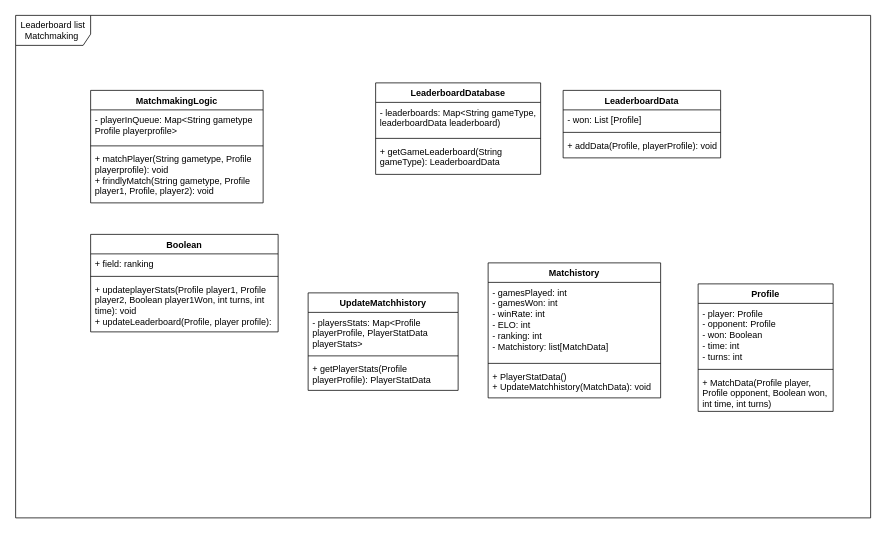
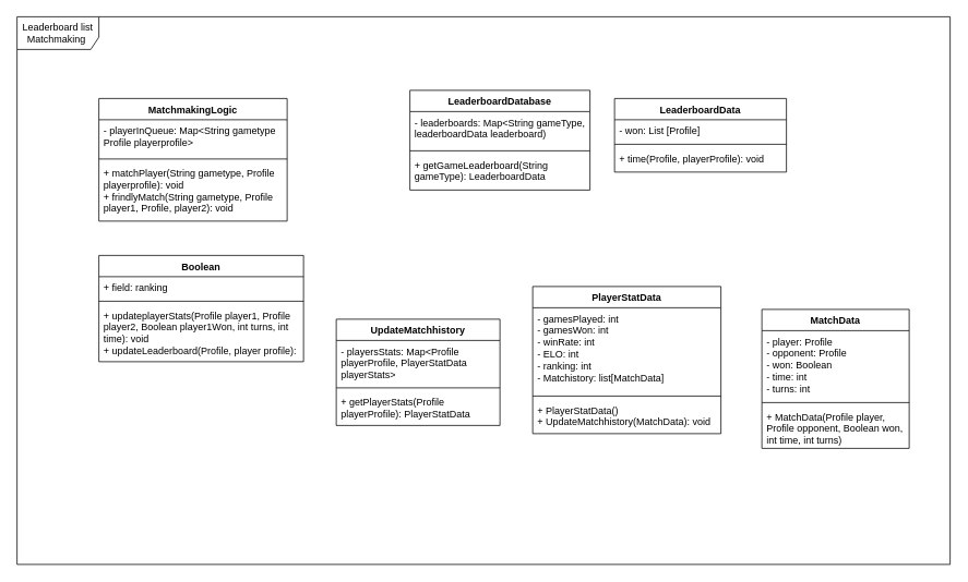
- <mxCell id="22" value="&lt;div&gt;+ addData(Profile, playerProfile): void&lt;/div&gt;" style="text;strokeColor=none;fillColor=none;align=left;verticalAlign=top;spacingLeft=4;spacingRight=4;overflow=hidden;rotatable=0;points=[[0,0.5],[1,0.5]];portConstraint=eastwest;whiteSpace=wrap;html=1;" vertex="1" parent="19"><mxGeometry y="60" width="210" height="30" as="geometry" /></mxCell>
+ <mxCell id="22" value="&lt;div&gt;+ time(Profile, playerProfile): void&lt;/div&gt;" style="text;strokeColor=none;fillColor=none;align=left;verticalAlign=top;spacingLeft=4;spacingRight=4;overflow=hidden;rotatable=0;points=[[0,0.5],[1,0.5]];portConstraint=eastwest;whiteSpace=wrap;html=1;" vertex="1" parent="19"><mxGeometry y="60" width="210" height="30" as="geometry" /></mxCell>
- <mxCell id="3" value="Matchistory" style="swimlane;fontStyle=1;align=center;verticalAlign=top;childLayout=stackLayout;horizontal=1;startSize=26;horizontalStack=0;resizeParent=1;resizeParentMax=0;resizeLast=0;collapsible=1;marginBottom=0;whiteSpace=wrap;html=1;" vertex="1" parent="1"><mxGeometry x="650" y="350" width="230" height="180" as="geometry" /></mxCell>
+ <mxCell id="3" value="PlayerStatData" style="swimlane;fontStyle=1;align=center;verticalAlign=top;childLayout=stackLayout;horizontal=1;startSize=26;horizontalStack=0;resizeParent=1;resizeParentMax=0;resizeLast=0;collapsible=1;marginBottom=0;whiteSpace=wrap;html=1;" vertex="1" parent="1"><mxGeometry x="650" y="350" width="230" height="180" as="geometry" /></mxCell>
- <mxCell id="27" value="Profile" style="swimlane;fontStyle=1;align=center;verticalAlign=top;childLayout=stackLayout;horizontal=1;startSize=26;horizontalStack=0;resizeParent=1;resizeParentMax=0;resizeLast=0;collapsible=1;marginBottom=0;whiteSpace=wrap;html=1;" vertex="1" parent="1"><mxGeometry x="930" y="378" width="180" height="170" as="geometry" /></mxCell>
+ <mxCell id="27" value="MatchData" style="swimlane;fontStyle=1;align=center;verticalAlign=top;childLayout=stackLayout;horizontal=1;startSize=26;horizontalStack=0;resizeParent=1;resizeParentMax=0;resizeLast=0;collapsible=1;marginBottom=0;whiteSpace=wrap;html=1;" vertex="1" parent="1"><mxGeometry x="930" y="378" width="180" height="170" as="geometry" /></mxCell>
